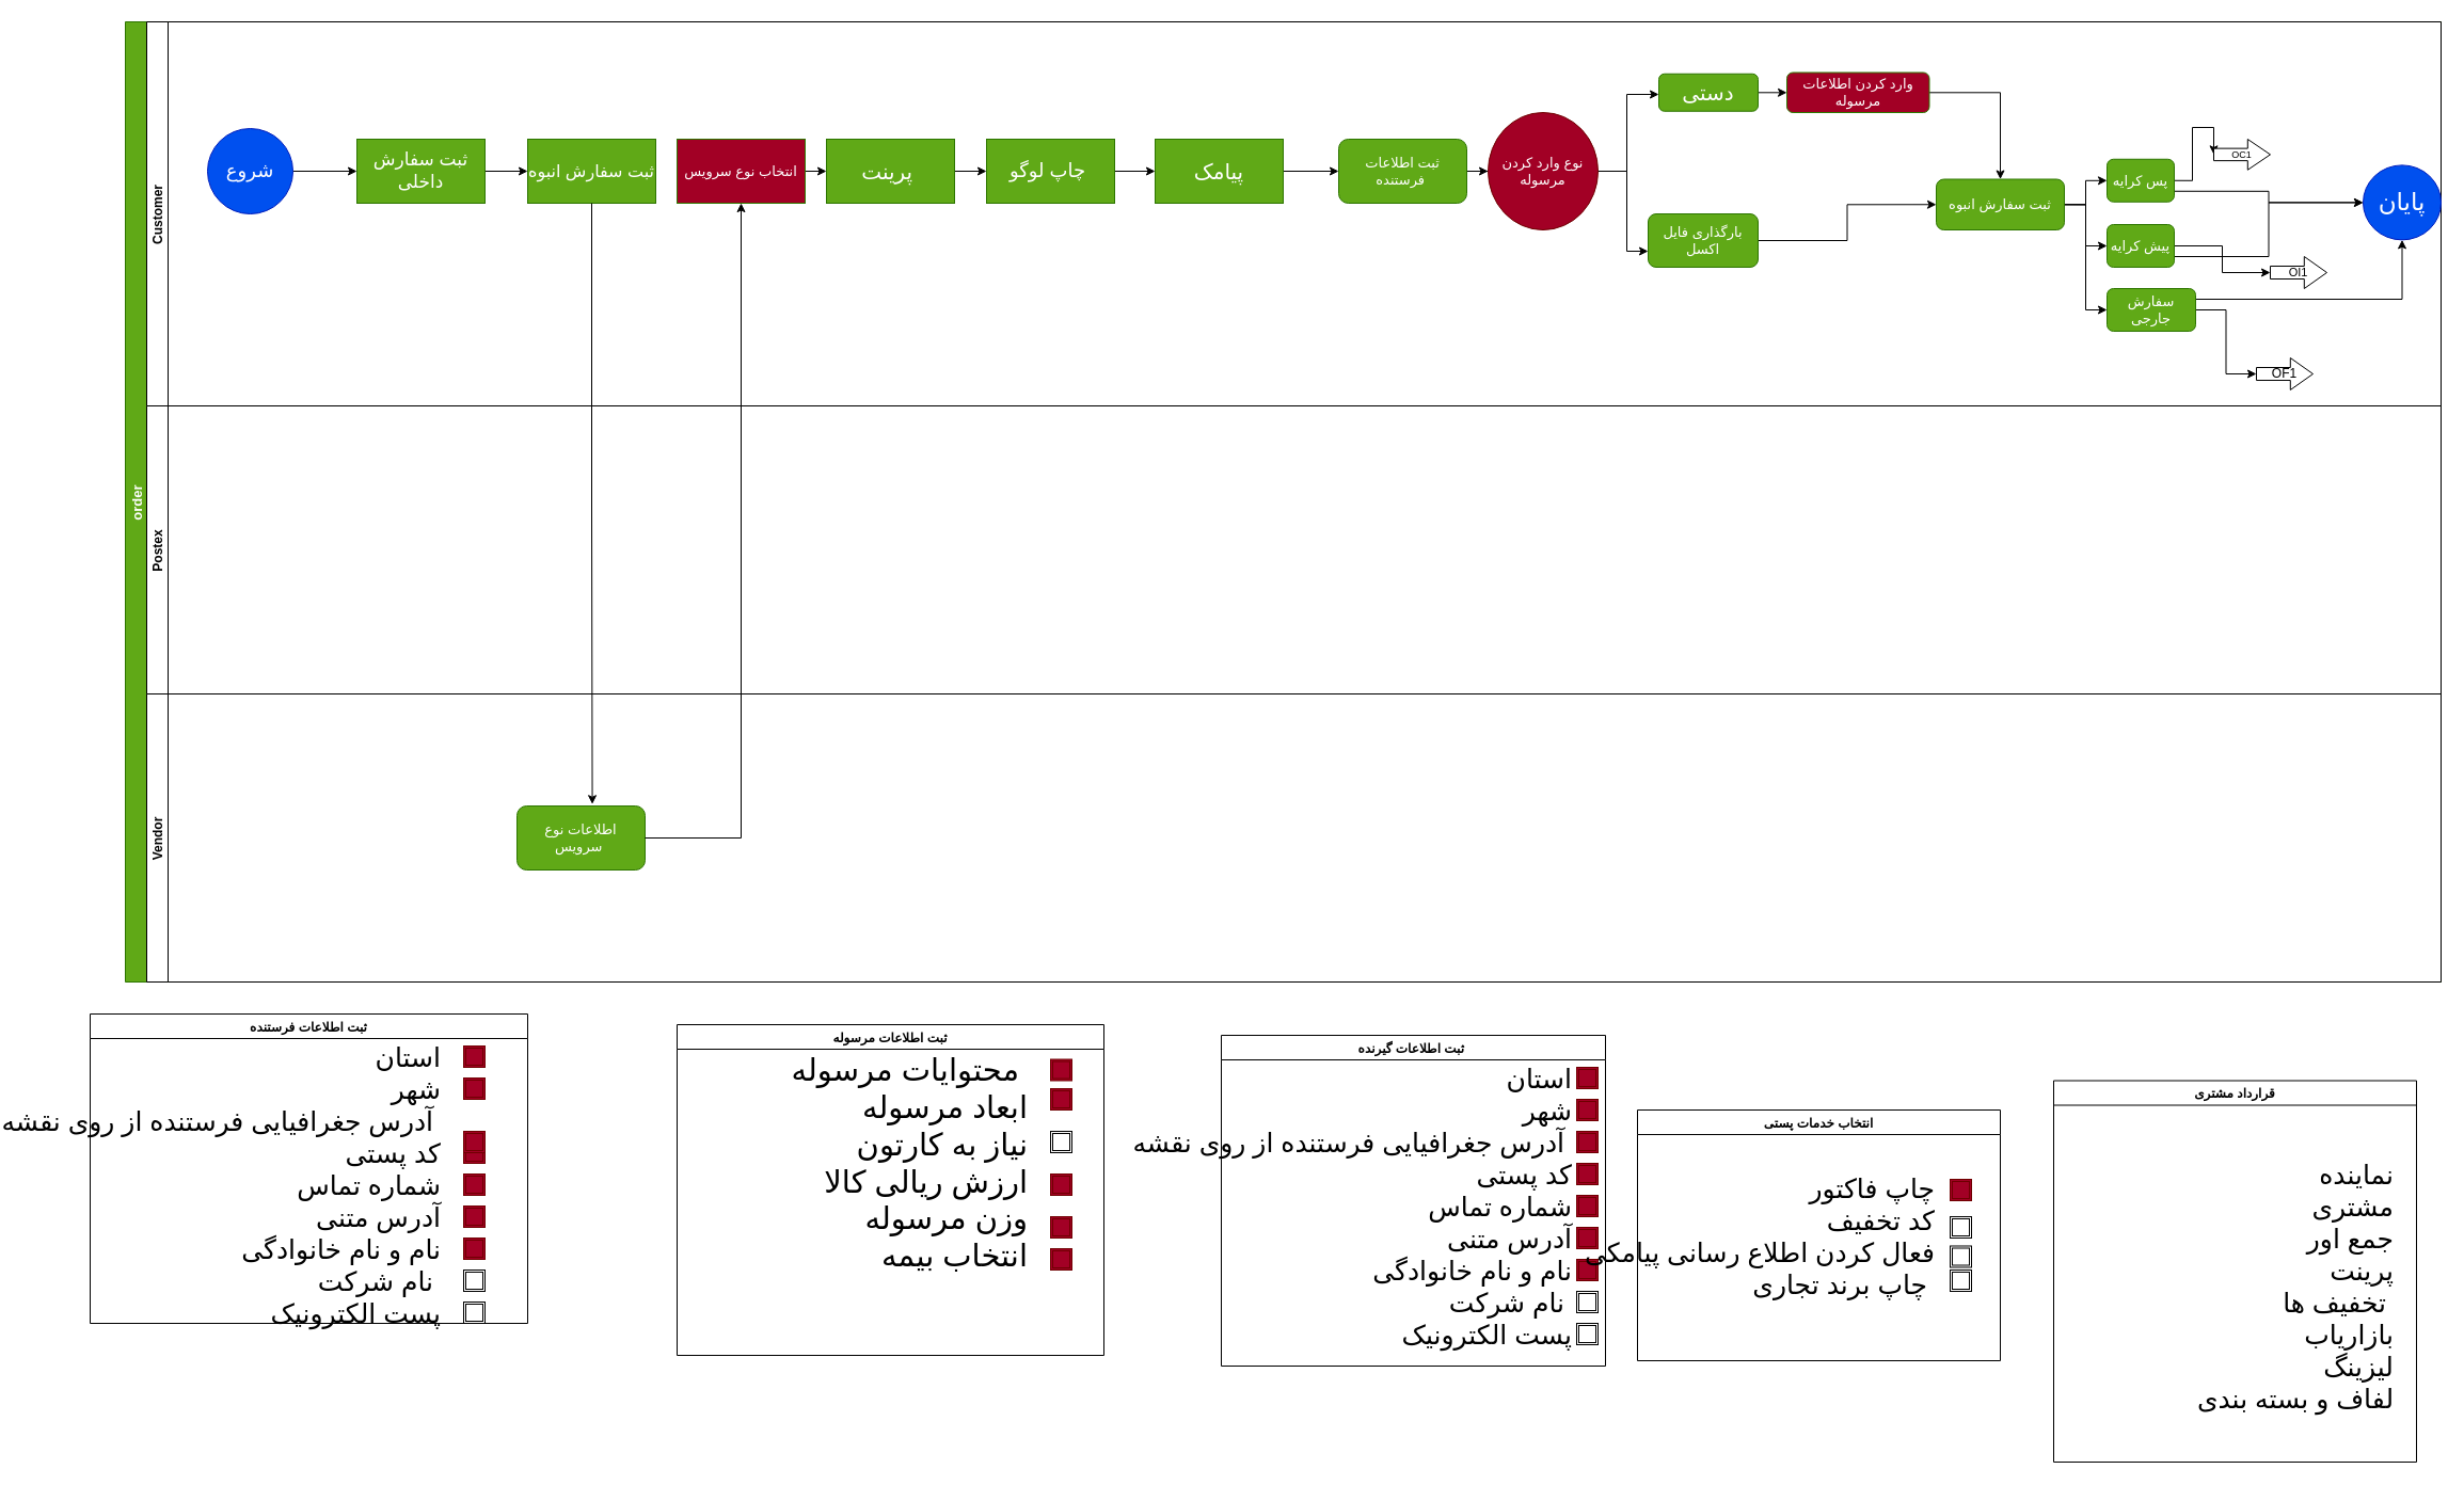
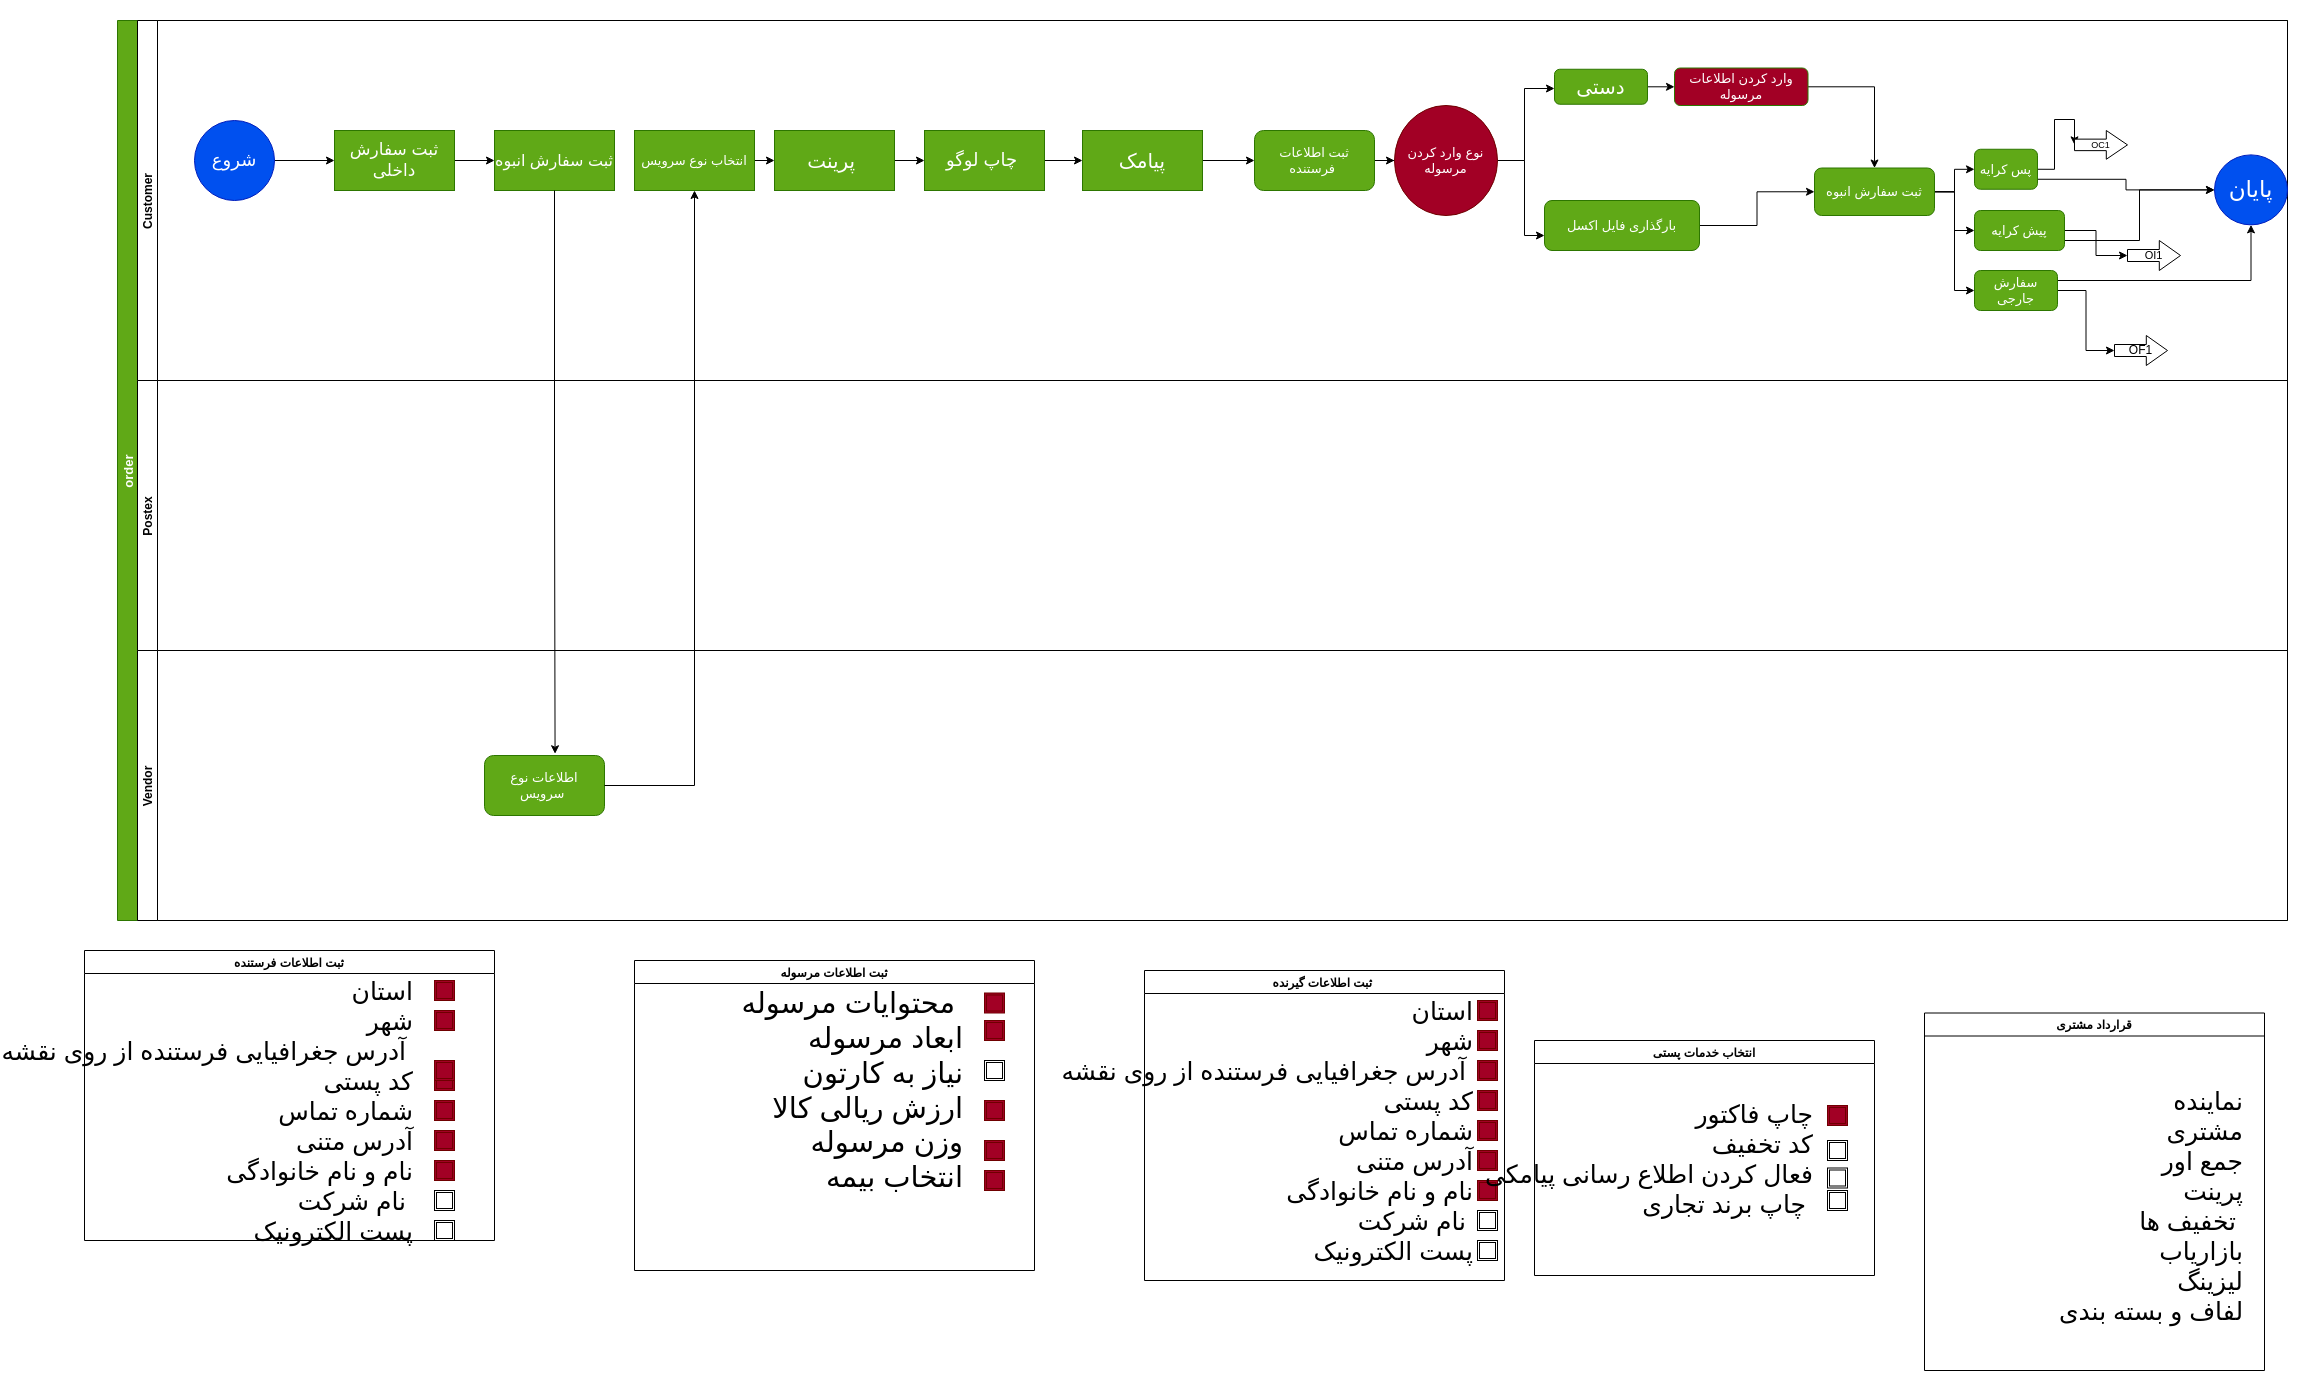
- <mxCell id="49" value="انتخاب نوع سرویس" style="whiteSpace=wrap;html=1;fontSize=13;fontColor=#ffffff;strokeColor=#2D7600;fillColor=#a20025;" parent="34" vertex="1"><mxGeometry x="497" y="110" width="120" height="60" as="geometry" /></mxCell>
+ <mxCell id="49" value="انتخاب نوع سرویس" style="whiteSpace=wrap;html=1;fontSize=13;fontColor=#ffffff;strokeColor=#2D7600;fillColor=#60a917;" parent="34" vertex="1"><mxGeometry x="497" y="110" width="120" height="60" as="geometry" /></mxCell>
- <mxCell id="56" value="بارگذاری فایل اکسل" style="whiteSpace=wrap;html=1;rounded=1;fontSize=13;fontColor=#ffffff;strokeColor=#2D7600;fillColor=#60a917;" parent="34" vertex="1"><mxGeometry x="1407" y="180" width="103" height="50" as="geometry" /></mxCell>
+ <mxCell id="56" value="بارگذاری فایل اکسل" style="whiteSpace=wrap;html=1;rounded=1;fontSize=13;fontColor=#ffffff;strokeColor=#2D7600;fillColor=#60a917;" parent="34" vertex="1"><mxGeometry x="1407" y="180" width="155" height="50" as="geometry" /></mxCell>
- <mxCell id="70" value="پیش کرایه" style="whiteSpace=wrap;html=1;rounded=1;fontSize=13;fontColor=#ffffff;strokeColor=#2D7600;fillColor=#60a917;" parent="34" vertex="1"><mxGeometry x="1837" y="190" width="63" height="40" as="geometry" /></mxCell>
+ <mxCell id="70" value="پیش کرایه" style="whiteSpace=wrap;html=1;rounded=1;fontSize=13;fontColor=#ffffff;strokeColor=#2D7600;fillColor=#60a917;" parent="34" vertex="1"><mxGeometry x="1837" y="190" width="90" height="40" as="geometry" /></mxCell>
